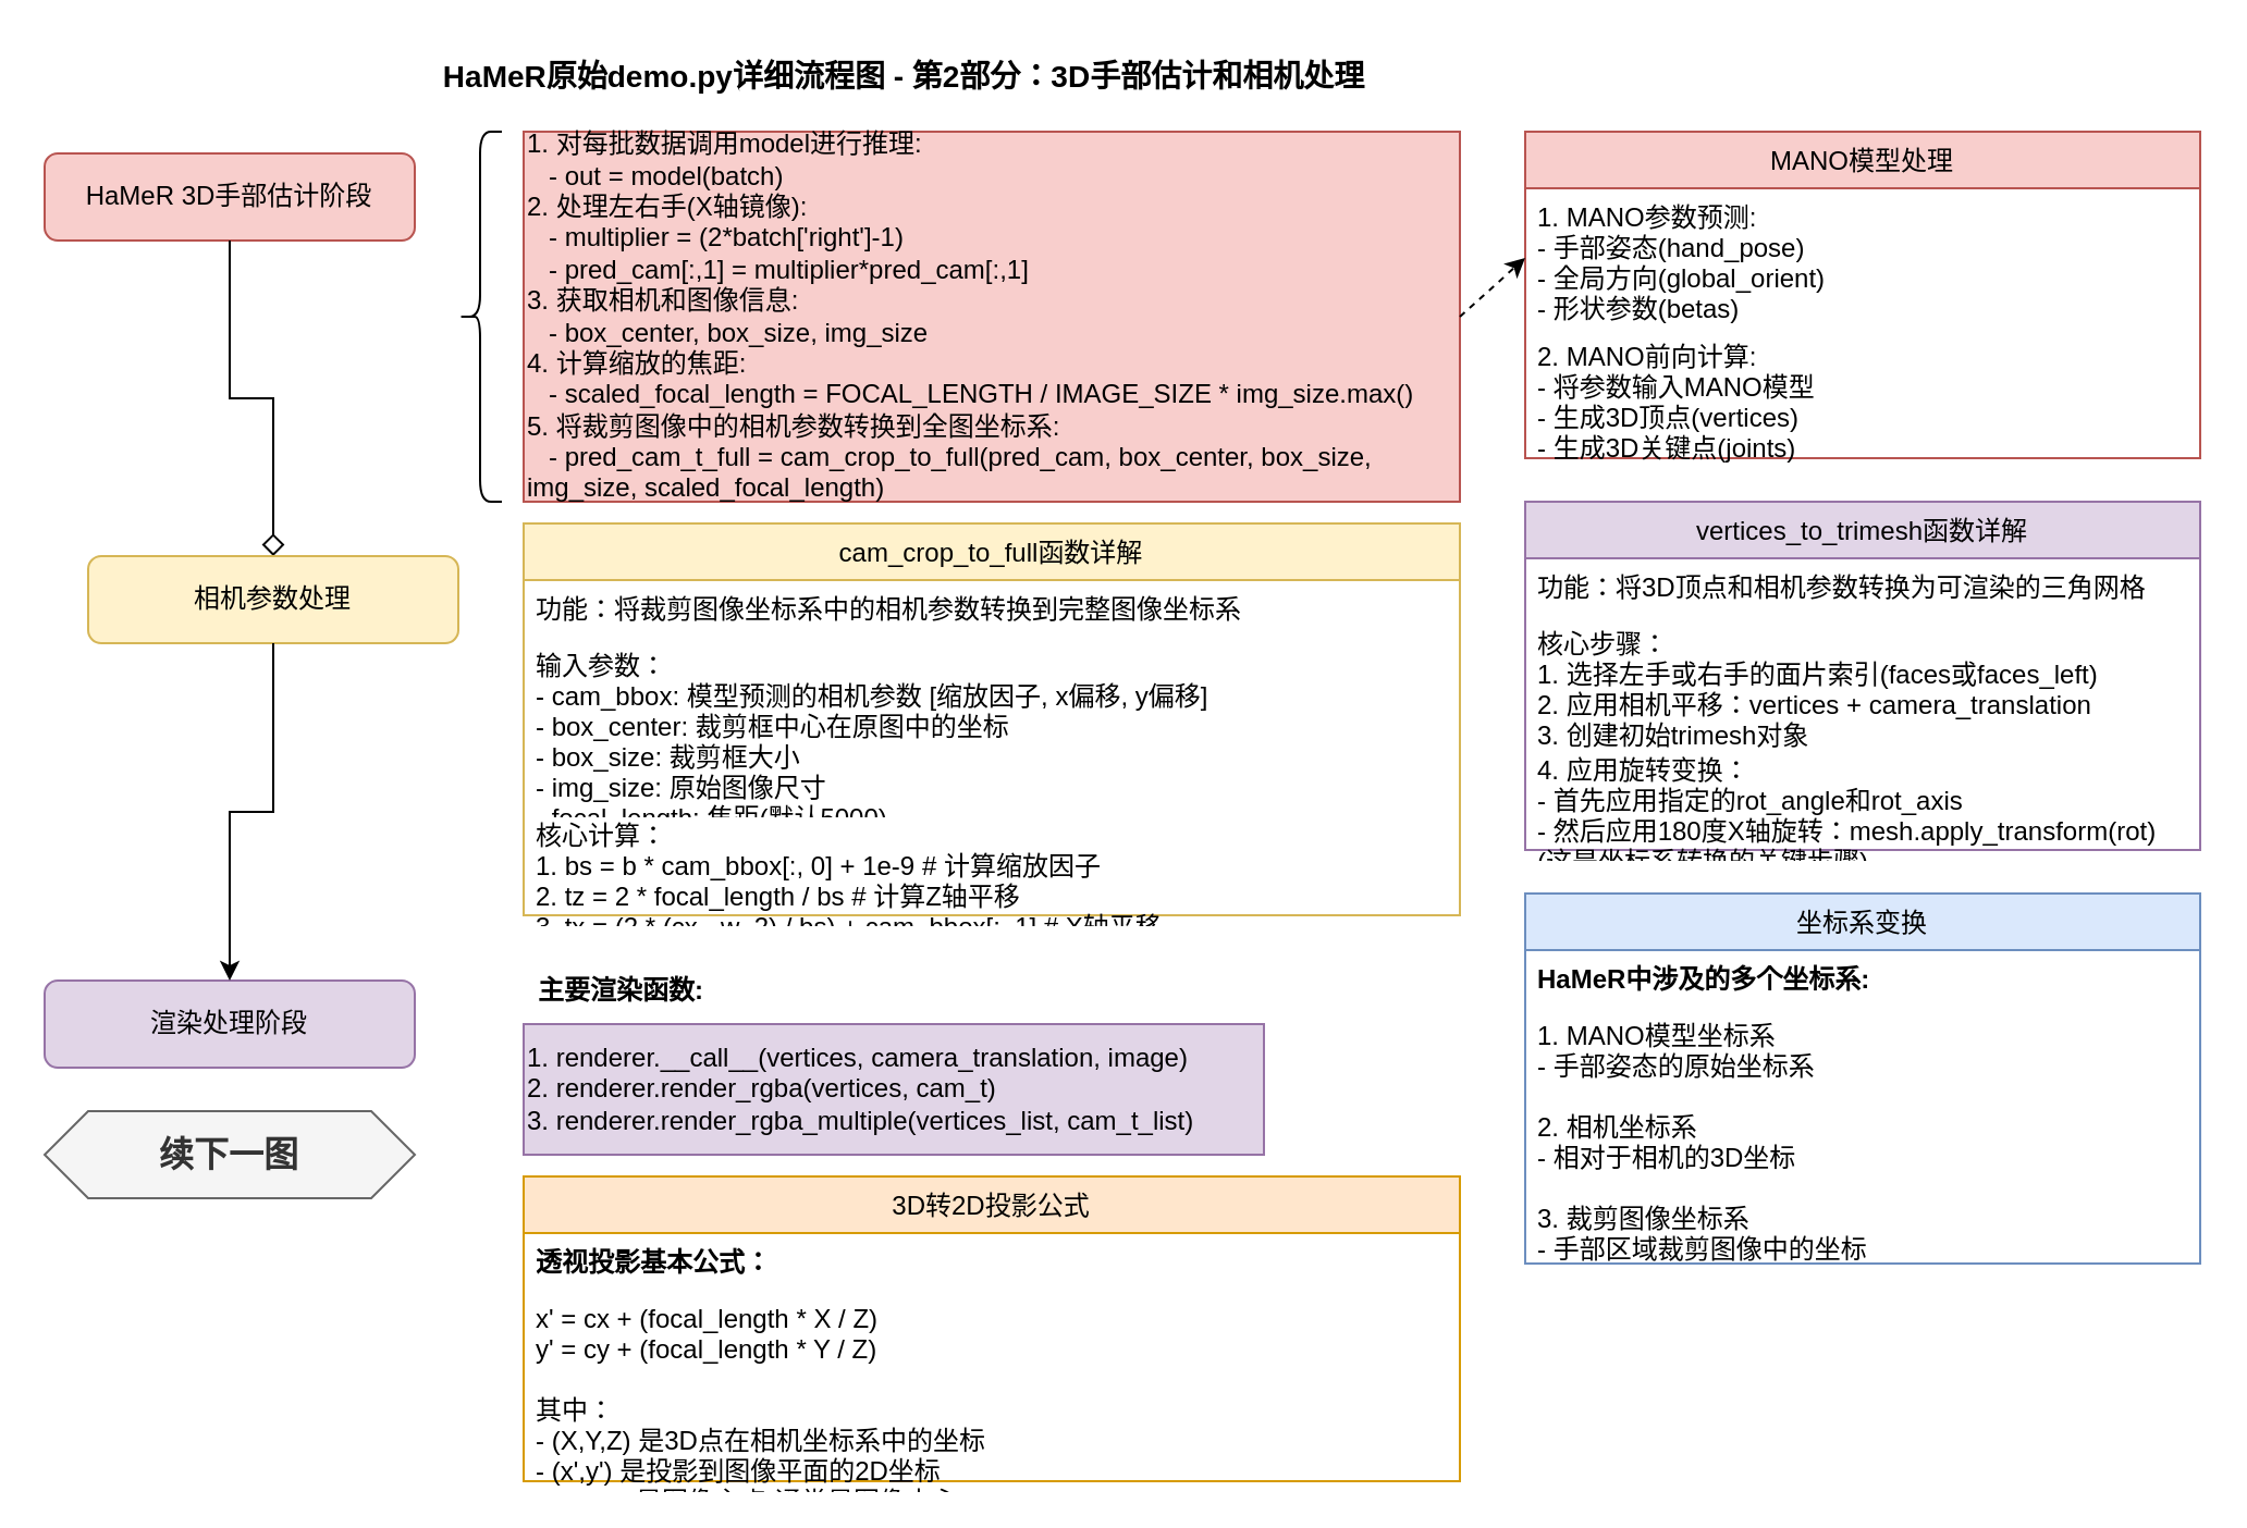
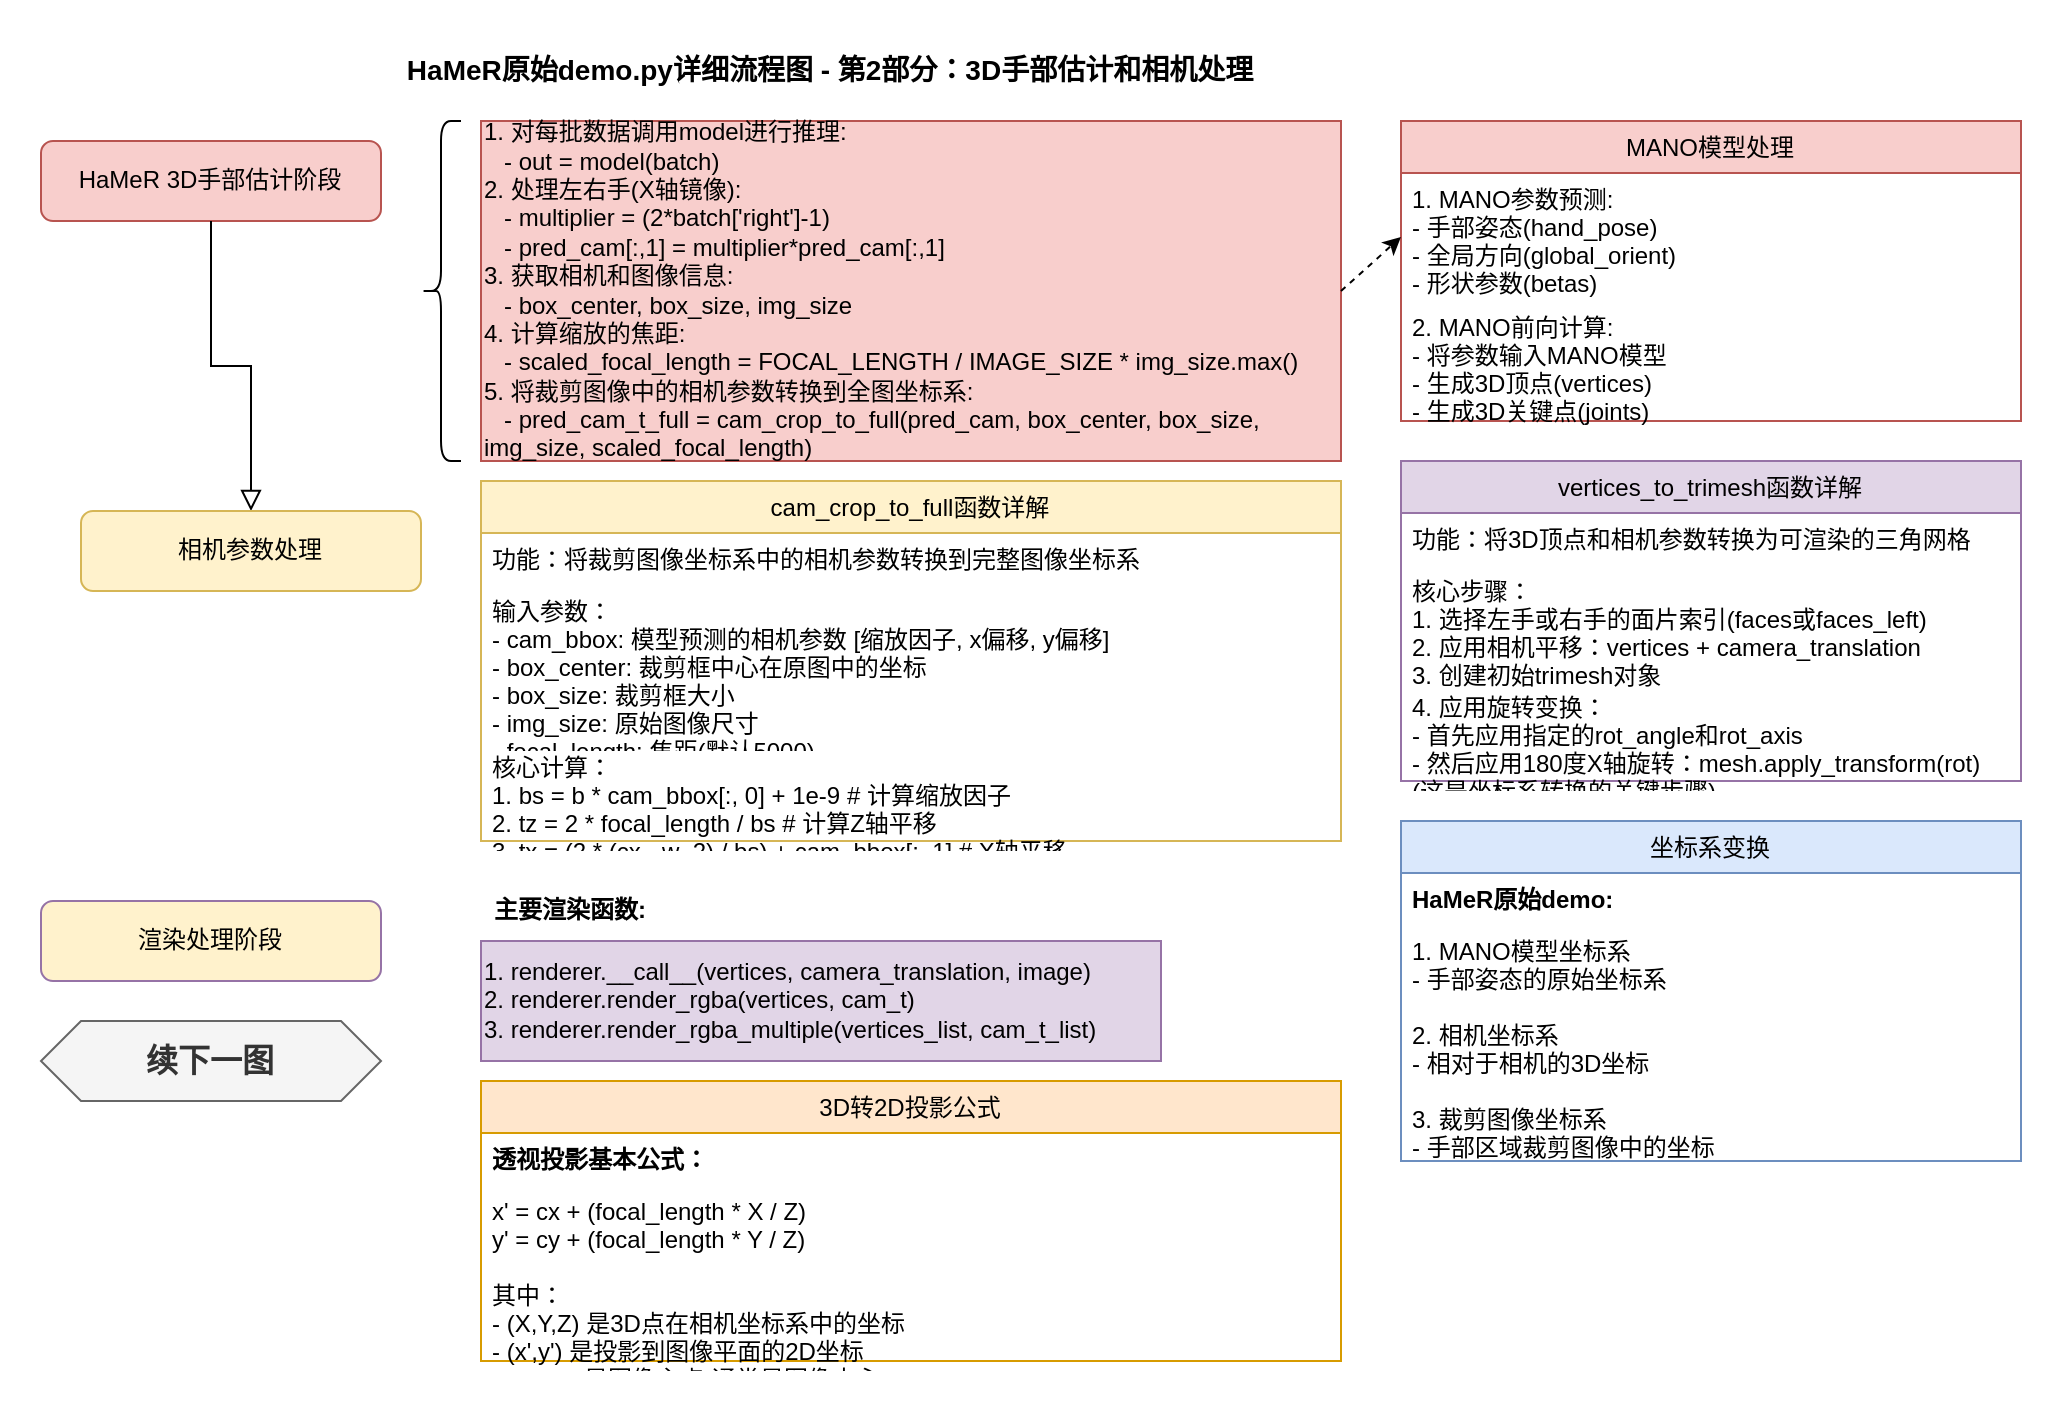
- <mxCell id="6" value="" style="rounded=0;html=1;jettySize=auto;orthogonalLoop=1;fontSize=11;endArrow=diamond;endFill=0;endSize=8;strokeWidth=1;shadow=0;labelBackgroundColor=none;edgeStyle=orthogonalEdgeStyle;entryX=0.5;entryY=0;entryDx=0;entryDy=0;" parent="1" source="3" target="7" edge="1"><mxGeometry relative="1" as="geometry"><mxPoint x="105" y="520" as="sourcePoint" /><mxPoint x="105" y="570" as="targetPoint" /></mxGeometry></mxCell>
+ <mxCell id="6" value="" style="rounded=0;html=1;jettySize=auto;orthogonalLoop=1;fontSize=11;endArrow=block;endFill=0;endSize=8;strokeWidth=1;shadow=0;labelBackgroundColor=none;edgeStyle=orthogonalEdgeStyle;entryX=0.5;entryY=0;entryDx=0;entryDy=0;" parent="1" source="3" target="7" edge="1"><mxGeometry relative="1" as="geometry"><mxPoint x="105" y="520" as="sourcePoint" /><mxPoint x="105" y="570" as="targetPoint" /></mxGeometry></mxCell>
- <mxCell id="21" value="" style="edgeStyle=orthogonalEdgeStyle;rounded=0;orthogonalLoop=1;jettySize=auto;html=1;entryX=0.5;entryY=0;entryDx=0;entryDy=0;" parent="1" source="7" target="20" edge="1"><mxGeometry relative="1" as="geometry"><mxPoint x="105" y="580" as="targetPoint" /></mxGeometry></mxCell>
- <mxCell id="29" value="HaMeR中涉及的多个坐标系:" style="text;strokeColor=none;fillColor=none;align=left;verticalAlign=top;spacingLeft=4;spacingRight=4;overflow=hidden;rotatable=0;points=[[0,0.5],[1,0.5]];portConstraint=eastwest;fontStyle=1" vertex="1" parent="28"><mxGeometry y="26" width="310" height="26" as="geometry" /></mxCell>
+ <mxCell id="29" value="HaMeR原始demo:" style="text;strokeColor=none;fillColor=none;align=left;verticalAlign=top;spacingLeft=4;spacingRight=4;overflow=hidden;rotatable=0;points=[[0,0.5],[1,0.5]];portConstraint=eastwest;fontStyle=1" vertex="1" parent="28"><mxGeometry y="26" width="310" height="26" as="geometry" /></mxCell>
- <mxCell id="20" value="渲染处理阶段" style="rounded=1;whiteSpace=wrap;html=1;fontSize=12;glass=0;strokeWidth=1;shadow=0;fillColor=#e1d5e7;strokeColor=#9673a6;" parent="1" vertex="1"><mxGeometry x="20" y="450" width="170" height="40" as="geometry" /></mxCell>
+ <mxCell id="20" value="渲染处理阶段" style="rounded=1;whiteSpace=wrap;html=1;fontSize=12;glass=0;strokeWidth=1;shadow=0;fillColor=#fff2cc;strokeColor=#9673a6;" parent="1" vertex="1"><mxGeometry x="20" y="450" width="170" height="40" as="geometry" /></mxCell>
